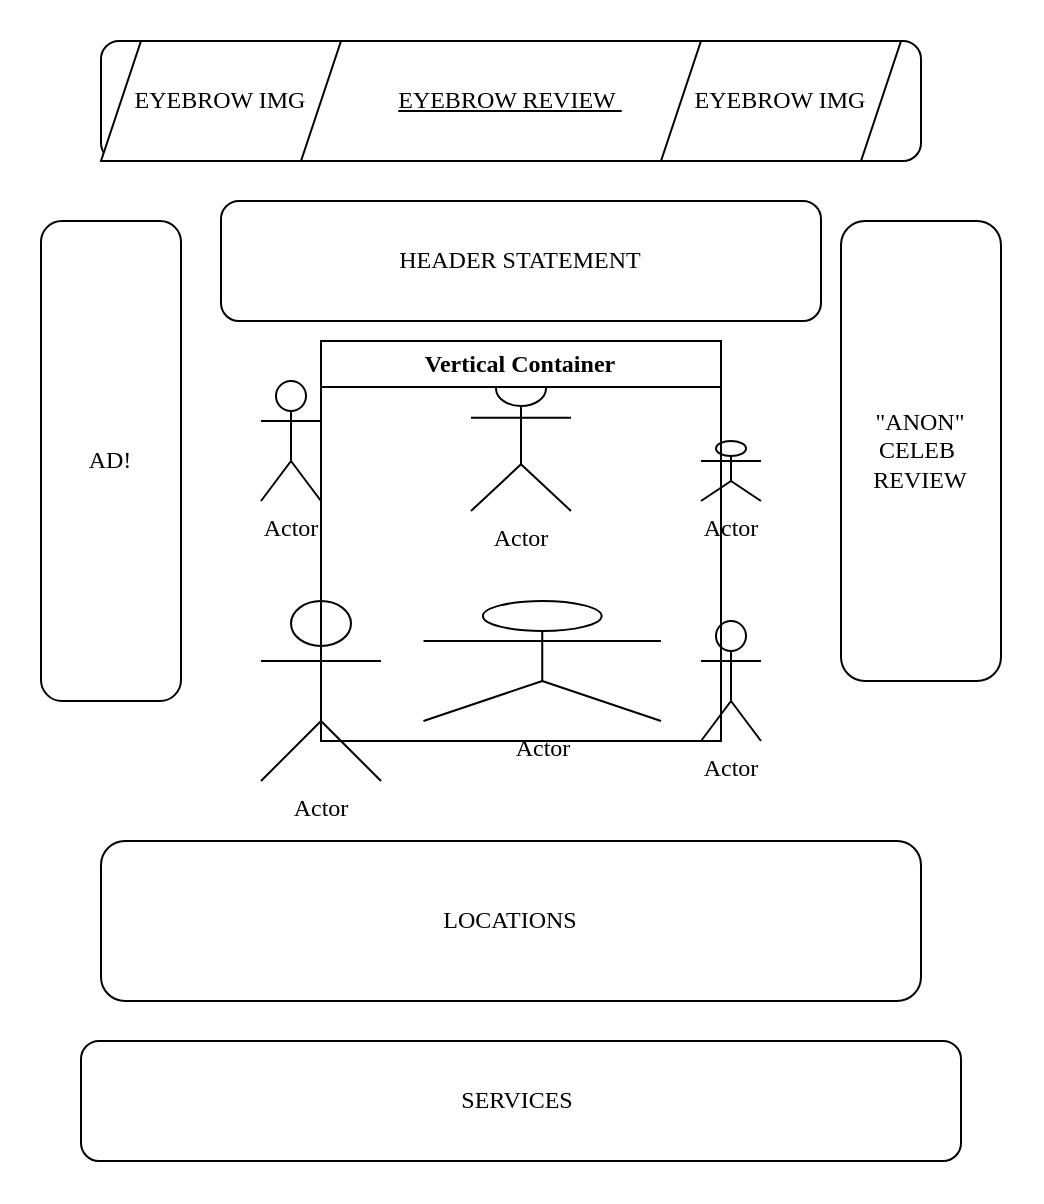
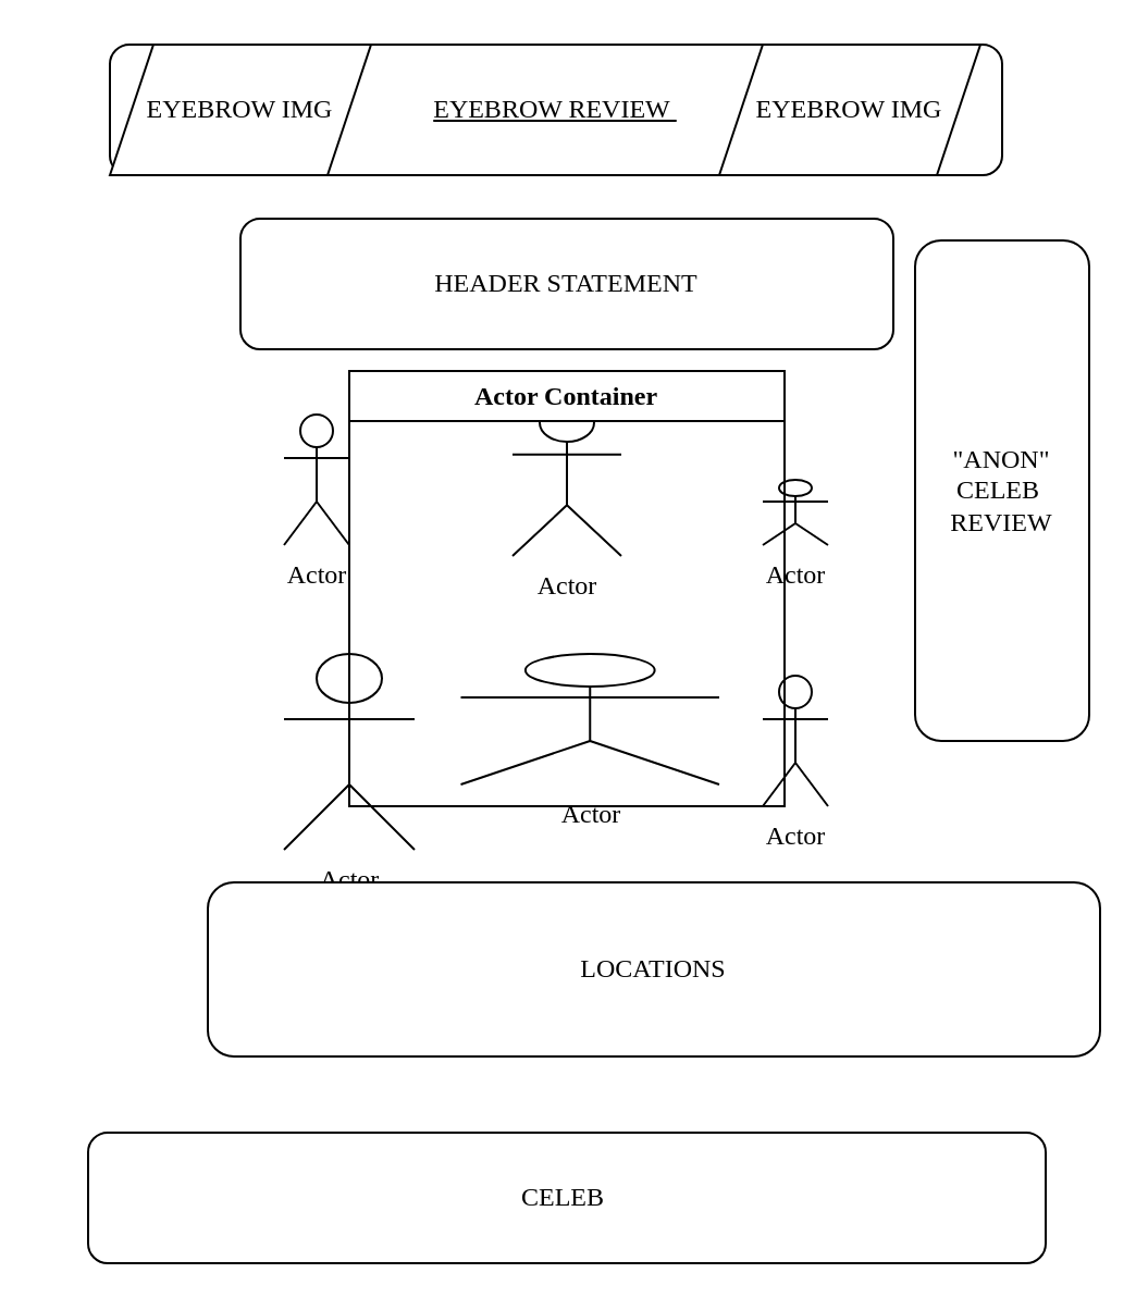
- <mxCell id="16" value="Vertical Container" style="swimlane;whiteSpace=wrap;html=1;fontFamily=Comic Sans MS;" vertex="1" parent="1"><mxGeometry x="160" y="170" width="200" height="200" as="geometry" /></mxCell>
+ <mxCell id="16" value="Actor Container" style="swimlane;whiteSpace=wrap;html=1;fontFamily=Comic Sans MS;" vertex="1" parent="1"><mxGeometry x="160" y="170" width="200" height="200" as="geometry" /></mxCell>
- <mxCell id="6" value="AD!" style="rounded=1;whiteSpace=wrap;html=1;fontFamily=Comic Sans MS;" vertex="1" parent="1"><mxGeometry x="20" y="110" width="70" height="240" as="geometry" /></mxCell>
- <mxCell id="14" value="LOCATIONS" style="rounded=1;whiteSpace=wrap;html=1;fontFamily=Comic Sans MS;" vertex="1" parent="1"><mxGeometry x="50" y="420" width="410" height="80" as="geometry" /></mxCell>
+ <mxCell id="14" value="LOCATIONS" style="rounded=1;whiteSpace=wrap;html=1;fontFamily=Comic Sans MS;" vertex="1" parent="1"><mxGeometry x="95" y="405" width="410" height="80" as="geometry" /></mxCell>
- <mxCell id="15" value="SERVICES&amp;nbsp;" style="rounded=1;whiteSpace=wrap;html=1;fontFamily=Comic Sans MS;" vertex="1" parent="1"><mxGeometry x="40" y="520" width="440" height="60" as="geometry" /></mxCell>
+ <mxCell id="15" value="CELEB&amp;nbsp;" style="rounded=1;whiteSpace=wrap;html=1;fontFamily=Comic Sans MS;" vertex="1" parent="1"><mxGeometry x="40" y="520" width="440" height="60" as="geometry" /></mxCell>
